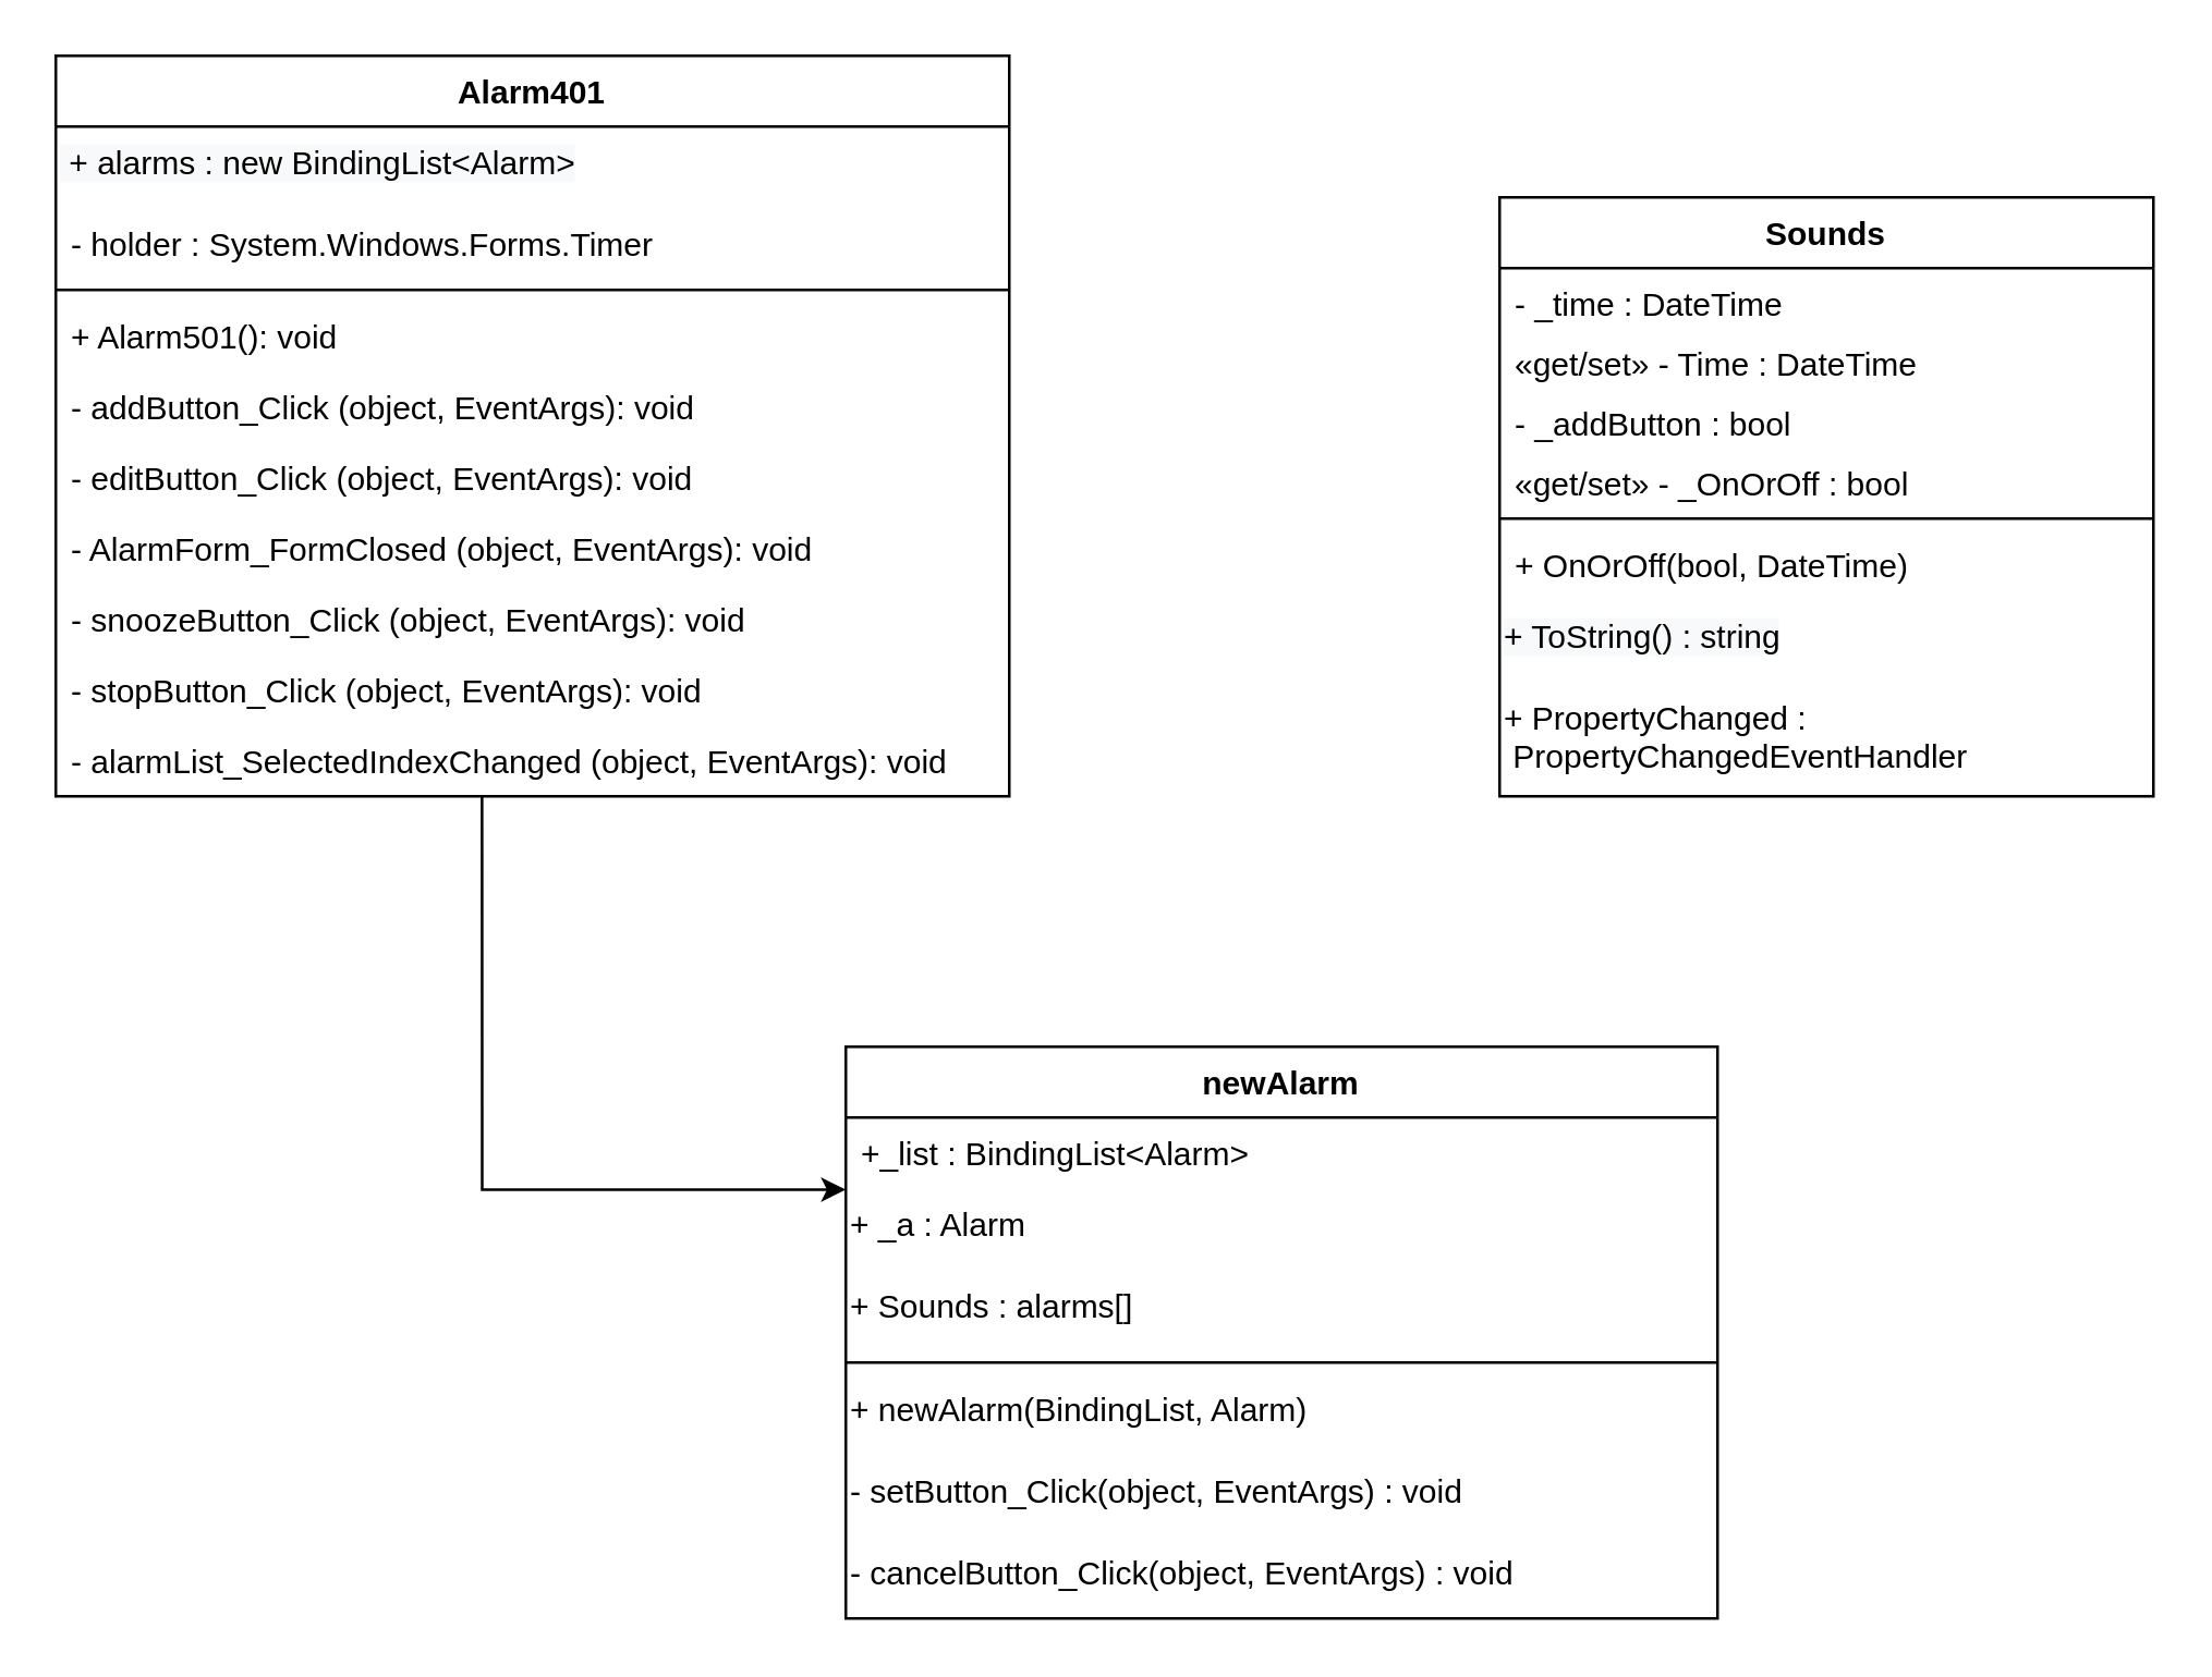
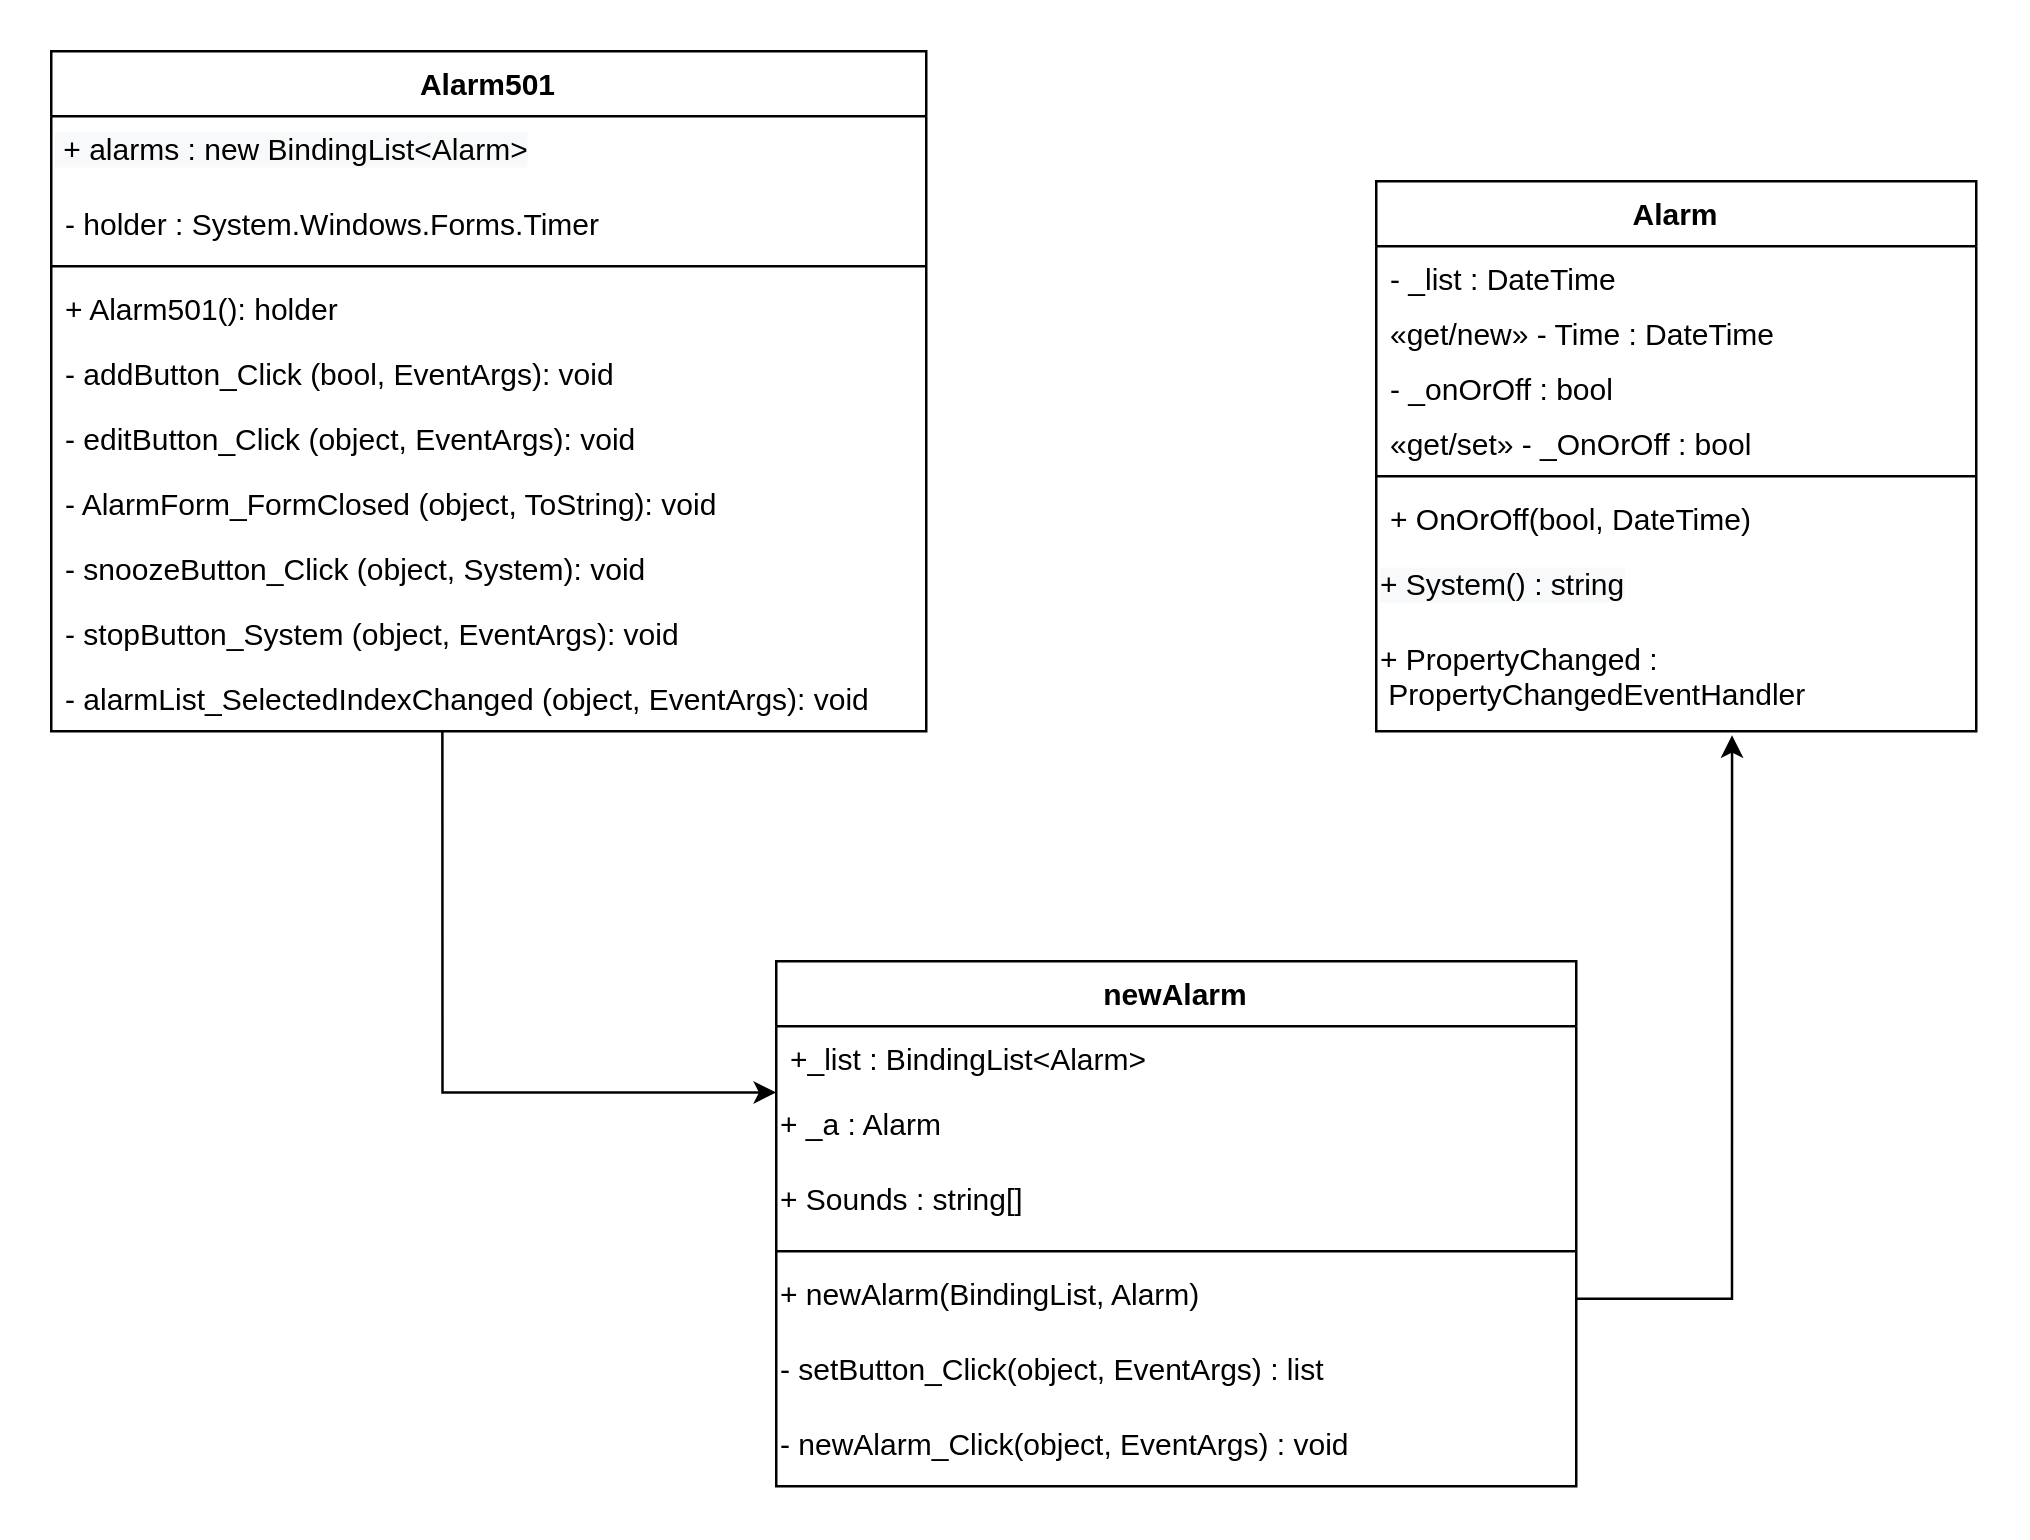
- <mxCell id="2" value="Alarm401" style="swimlane;fontStyle=1;align=center;verticalAlign=top;childLayout=stackLayout;horizontal=1;startSize=26;horizontalStack=0;resizeParent=1;resizeParentMax=0;resizeLast=0;collapsible=1;marginBottom=0;" parent="1" vertex="1"><mxGeometry x="20" y="20" width="350" height="272" as="geometry" /></mxCell>
+ <mxCell id="2" value="Alarm501" style="swimlane;fontStyle=1;align=center;verticalAlign=top;childLayout=stackLayout;horizontal=1;startSize=26;horizontalStack=0;resizeParent=1;resizeParentMax=0;resizeLast=0;collapsible=1;marginBottom=0;" parent="1" vertex="1"><mxGeometry x="20" y="20" width="350" height="272" as="geometry" /></mxCell>
- <mxCell id="13" value="Sounds" style="swimlane;fontStyle=1;align=center;verticalAlign=top;childLayout=stackLayout;horizontal=1;startSize=26;horizontalStack=0;resizeParent=1;resizeParentMax=0;resizeLast=0;collapsible=1;marginBottom=0;" parent="1" vertex="1"><mxGeometry x="550" y="72" width="240" height="220" as="geometry" /></mxCell>
+ <mxCell id="13" value="Alarm" style="swimlane;fontStyle=1;align=center;verticalAlign=top;childLayout=stackLayout;horizontal=1;startSize=26;horizontalStack=0;resizeParent=1;resizeParentMax=0;resizeLast=0;collapsible=1;marginBottom=0;" parent="1" vertex="1"><mxGeometry x="550" y="72" width="240" height="220" as="geometry" /></mxCell>
- <mxCell id="14" value="- _time : DateTime" style="text;strokeColor=none;fillColor=none;align=left;verticalAlign=top;spacingLeft=4;spacingRight=4;overflow=hidden;rotatable=0;points=[[0,0.5],[1,0.5]];portConstraint=eastwest;" parent="13" vertex="1"><mxGeometry y="26" width="240" height="22" as="geometry" /></mxCell>
+ <mxCell id="14" value="- _list : DateTime" style="text;strokeColor=none;fillColor=none;align=left;verticalAlign=top;spacingLeft=4;spacingRight=4;overflow=hidden;rotatable=0;points=[[0,0.5],[1,0.5]];portConstraint=eastwest;" parent="13" vertex="1"><mxGeometry y="26" width="240" height="22" as="geometry" /></mxCell>
- <mxCell id="6" value="+ Alarm501(): void" style="text;strokeColor=none;fillColor=none;align=left;verticalAlign=top;spacingLeft=4;spacingRight=4;overflow=hidden;rotatable=0;points=[[0,0.5],[1,0.5]];portConstraint=eastwest;" parent="2" vertex="1"><mxGeometry y="90" width="350" height="26" as="geometry" /></mxCell>
+ <mxCell id="6" value="+ Alarm501(): holder" style="text;strokeColor=none;fillColor=none;align=left;verticalAlign=top;spacingLeft=4;spacingRight=4;overflow=hidden;rotatable=0;points=[[0,0.5],[1,0.5]];portConstraint=eastwest;" parent="2" vertex="1"><mxGeometry y="90" width="350" height="26" as="geometry" /></mxCell>
- <mxCell id="15" value="«get/set» - Time : DateTime" style="text;strokeColor=none;fillColor=none;align=left;verticalAlign=top;spacingLeft=4;spacingRight=4;overflow=hidden;rotatable=0;points=[[0,0.5],[1,0.5]];portConstraint=eastwest;" parent="13" vertex="1"><mxGeometry y="48" width="240" height="22" as="geometry" /></mxCell>
+ <mxCell id="15" value="«get/new» - Time : DateTime" style="text;strokeColor=none;fillColor=none;align=left;verticalAlign=top;spacingLeft=4;spacingRight=4;overflow=hidden;rotatable=0;points=[[0,0.5],[1,0.5]];portConstraint=eastwest;" parent="13" vertex="1"><mxGeometry y="48" width="240" height="22" as="geometry" /></mxCell>
- <mxCell id="7" value="- addButton_Click (object, EventArgs): void" style="text;strokeColor=none;fillColor=none;align=left;verticalAlign=top;spacingLeft=4;spacingRight=4;overflow=hidden;rotatable=0;points=[[0,0.5],[1,0.5]];portConstraint=eastwest;" parent="2" vertex="1"><mxGeometry y="116" width="350" height="26" as="geometry" /></mxCell>
+ <mxCell id="7" value="- addButton_Click (bool, EventArgs): void" style="text;strokeColor=none;fillColor=none;align=left;verticalAlign=top;spacingLeft=4;spacingRight=4;overflow=hidden;rotatable=0;points=[[0,0.5],[1,0.5]];portConstraint=eastwest;" parent="2" vertex="1"><mxGeometry y="116" width="350" height="26" as="geometry" /></mxCell>
- <mxCell id="16" value="- _addButton : bool" style="text;strokeColor=none;fillColor=none;align=left;verticalAlign=top;spacingLeft=4;spacingRight=4;overflow=hidden;rotatable=0;points=[[0,0.5],[1,0.5]];portConstraint=eastwest;" parent="13" vertex="1"><mxGeometry y="70" width="240" height="22" as="geometry" /></mxCell>
+ <mxCell id="16" value="- _onOrOff : bool" style="text;strokeColor=none;fillColor=none;align=left;verticalAlign=top;spacingLeft=4;spacingRight=4;overflow=hidden;rotatable=0;points=[[0,0.5],[1,0.5]];portConstraint=eastwest;" parent="13" vertex="1"><mxGeometry y="70" width="240" height="22" as="geometry" /></mxCell>
- <mxCell id="9" value="- AlarmForm_FormClosed (object, EventArgs): void" style="text;strokeColor=none;fillColor=none;align=left;verticalAlign=top;spacingLeft=4;spacingRight=4;overflow=hidden;rotatable=0;points=[[0,0.5],[1,0.5]];portConstraint=eastwest;" parent="2" vertex="1"><mxGeometry y="168" width="350" height="26" as="geometry" /></mxCell>
+ <mxCell id="9" value="- AlarmForm_FormClosed (object, ToString): void" style="text;strokeColor=none;fillColor=none;align=left;verticalAlign=top;spacingLeft=4;spacingRight=4;overflow=hidden;rotatable=0;points=[[0,0.5],[1,0.5]];portConstraint=eastwest;" parent="2" vertex="1"><mxGeometry y="168" width="350" height="26" as="geometry" /></mxCell>
- <mxCell id="10" value="- snoozeButton_Click (object, EventArgs): void" style="text;strokeColor=none;fillColor=none;align=left;verticalAlign=top;spacingLeft=4;spacingRight=4;overflow=hidden;rotatable=0;points=[[0,0.5],[1,0.5]];portConstraint=eastwest;" parent="2" vertex="1"><mxGeometry y="194" width="350" height="26" as="geometry" /></mxCell>
+ <mxCell id="10" value="- snoozeButton_Click (object, System): void" style="text;strokeColor=none;fillColor=none;align=left;verticalAlign=top;spacingLeft=4;spacingRight=4;overflow=hidden;rotatable=0;points=[[0,0.5],[1,0.5]];portConstraint=eastwest;" parent="2" vertex="1"><mxGeometry y="194" width="350" height="26" as="geometry" /></mxCell>
- <mxCell id="20" value="&lt;span style=&quot;color: rgb(0 , 0 , 0) ; font-family: &amp;#34;helvetica&amp;#34; ; font-size: 12px ; font-style: normal ; font-weight: 400 ; letter-spacing: normal ; text-align: left ; text-indent: 0px ; text-transform: none ; word-spacing: 0px ; background-color: rgb(248 , 249 , 250) ; display: inline ; float: none&quot;&gt;+ ToString() : string&lt;/span&gt;" style="text;whiteSpace=wrap;html=1;" parent="13" vertex="1"><mxGeometry y="148" width="240" height="30" as="geometry" /></mxCell>
+ <mxCell id="20" value="&lt;span style=&quot;color: rgb(0 , 0 , 0) ; font-family: &amp;#34;helvetica&amp;#34; ; font-size: 12px ; font-style: normal ; font-weight: 400 ; letter-spacing: normal ; text-align: left ; text-indent: 0px ; text-transform: none ; word-spacing: 0px ; background-color: rgb(248 , 249 , 250) ; display: inline ; float: none&quot;&gt;+ System() : string&lt;/span&gt;" style="text;whiteSpace=wrap;html=1;" parent="13" vertex="1"><mxGeometry y="148" width="240" height="30" as="geometry" /></mxCell>
- <mxCell id="11" value="- stopButton_Click (object, EventArgs): void" style="text;strokeColor=none;fillColor=none;align=left;verticalAlign=top;spacingLeft=4;spacingRight=4;overflow=hidden;rotatable=0;points=[[0,0.5],[1,0.5]];portConstraint=eastwest;" parent="2" vertex="1"><mxGeometry y="220" width="350" height="26" as="geometry" /></mxCell>
+ <mxCell id="11" value="- stopButton_System (object, EventArgs): void" style="text;strokeColor=none;fillColor=none;align=left;verticalAlign=top;spacingLeft=4;spacingRight=4;overflow=hidden;rotatable=0;points=[[0,0.5],[1,0.5]];portConstraint=eastwest;" parent="2" vertex="1"><mxGeometry y="220" width="350" height="26" as="geometry" /></mxCell>
+ <mxCell id="22" style="edgeStyle=orthogonalEdgeStyle;rounded=0;orthogonalLoop=1;jettySize=auto;html=1;entryX=0.593;entryY=1.038;entryDx=0;entryDy=0;entryPerimeter=0;exitX=1;exitY=0.5;exitDx=0;exitDy=0;" edge="1" parent="1" source="28" target="21"><mxGeometry relative="1" as="geometry" /></mxCell>
- <mxCell id="26" value="+ Sounds : alarms[]" style="text;whiteSpace=wrap;html=1;" parent="23" vertex="1"><mxGeometry y="82" width="320" height="30" as="geometry" /></mxCell>
+ <mxCell id="26" value="+ Sounds : string[]" style="text;whiteSpace=wrap;html=1;" parent="23" vertex="1"><mxGeometry y="82" width="320" height="30" as="geometry" /></mxCell>
- <mxCell id="29" value="- setButton_Click(object, EventArgs) : void" style="text;whiteSpace=wrap;html=1;" parent="23" vertex="1"><mxGeometry y="150" width="320" height="30" as="geometry" /></mxCell>
+ <mxCell id="29" value="- setButton_Click(object, EventArgs) : list" style="text;whiteSpace=wrap;html=1;" parent="23" vertex="1"><mxGeometry y="150" width="320" height="30" as="geometry" /></mxCell>
- <mxCell id="30" value="- cancelButton_Click(object, EventArgs) : void" style="text;whiteSpace=wrap;html=1;" parent="23" vertex="1"><mxGeometry y="180" width="320" height="30" as="geometry" /></mxCell>
+ <mxCell id="30" value="- newAlarm_Click(object, EventArgs) : void" style="text;whiteSpace=wrap;html=1;" parent="23" vertex="1"><mxGeometry y="180" width="320" height="30" as="geometry" /></mxCell>
